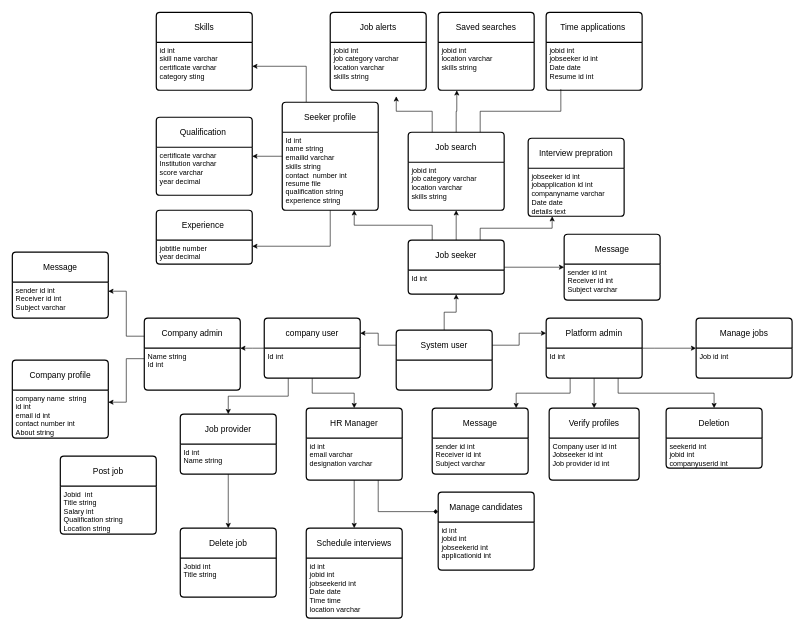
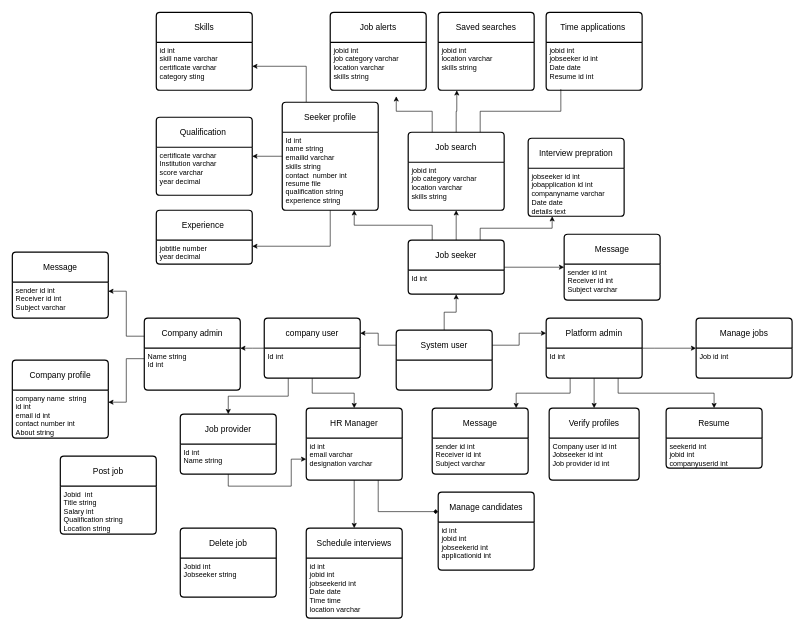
- <mxCell id="34" value="Deletion" style="swimlane;childLayout=stackLayout;horizontal=1;startSize=50;horizontalStack=0;rounded=1;fontSize=14;fontStyle=0;strokeWidth=2;resizeParent=0;resizeLast=1;shadow=0;dashed=0;align=center;arcSize=4;whiteSpace=wrap;html=1;" vertex="1" parent="1"><mxGeometry x="1110" y="680" width="160" height="100" as="geometry" /></mxCell>
+ <mxCell id="34" value="Resume" style="swimlane;childLayout=stackLayout;horizontal=1;startSize=50;horizontalStack=0;rounded=1;fontSize=14;fontStyle=0;strokeWidth=2;resizeParent=0;resizeLast=1;shadow=0;dashed=0;align=center;arcSize=4;whiteSpace=wrap;html=1;" vertex="1" parent="1"><mxGeometry x="1110" y="680" width="160" height="100" as="geometry" /></mxCell>
- <mxCell id="52" style="edgeStyle=orthogonalEdgeStyle;rounded=0;orthogonalLoop=1;jettySize=auto;html=1;exitX=0.5;exitY=1;exitDx=0;exitDy=0;" edge="1" parent="1" source="28" target="32"><mxGeometry relative="1" as="geometry" /></mxCell>
+ <mxCell id="52" style="edgeStyle=orthogonalEdgeStyle;rounded=0;orthogonalLoop=1;jettySize=auto;html=1;exitX=0.5;exitY=1;exitDx=0;exitDy=0;" edge="1" parent="1" source="28" target="54"><mxGeometry relative="1" as="geometry" /></mxCell>
- <mxCell id="33" value="Jobid int&lt;div&gt;Title string&lt;/div&gt;" style="align=left;strokeColor=none;fillColor=none;spacingLeft=4;spacingRight=4;fontSize=12;verticalAlign=top;resizable=0;rotatable=0;part=1;html=1;whiteSpace=wrap;" parent="32" vertex="1"><mxGeometry y="50" width="160" height="65" as="geometry" /></mxCell>
+ <mxCell id="33" value="Jobid int&lt;div&gt;Jobseeker string&lt;/div&gt;" style="align=left;strokeColor=none;fillColor=none;spacingLeft=4;spacingRight=4;fontSize=12;verticalAlign=top;resizable=0;rotatable=0;part=1;html=1;whiteSpace=wrap;" parent="32" vertex="1"><mxGeometry y="50" width="160" height="65" as="geometry" /></mxCell>
